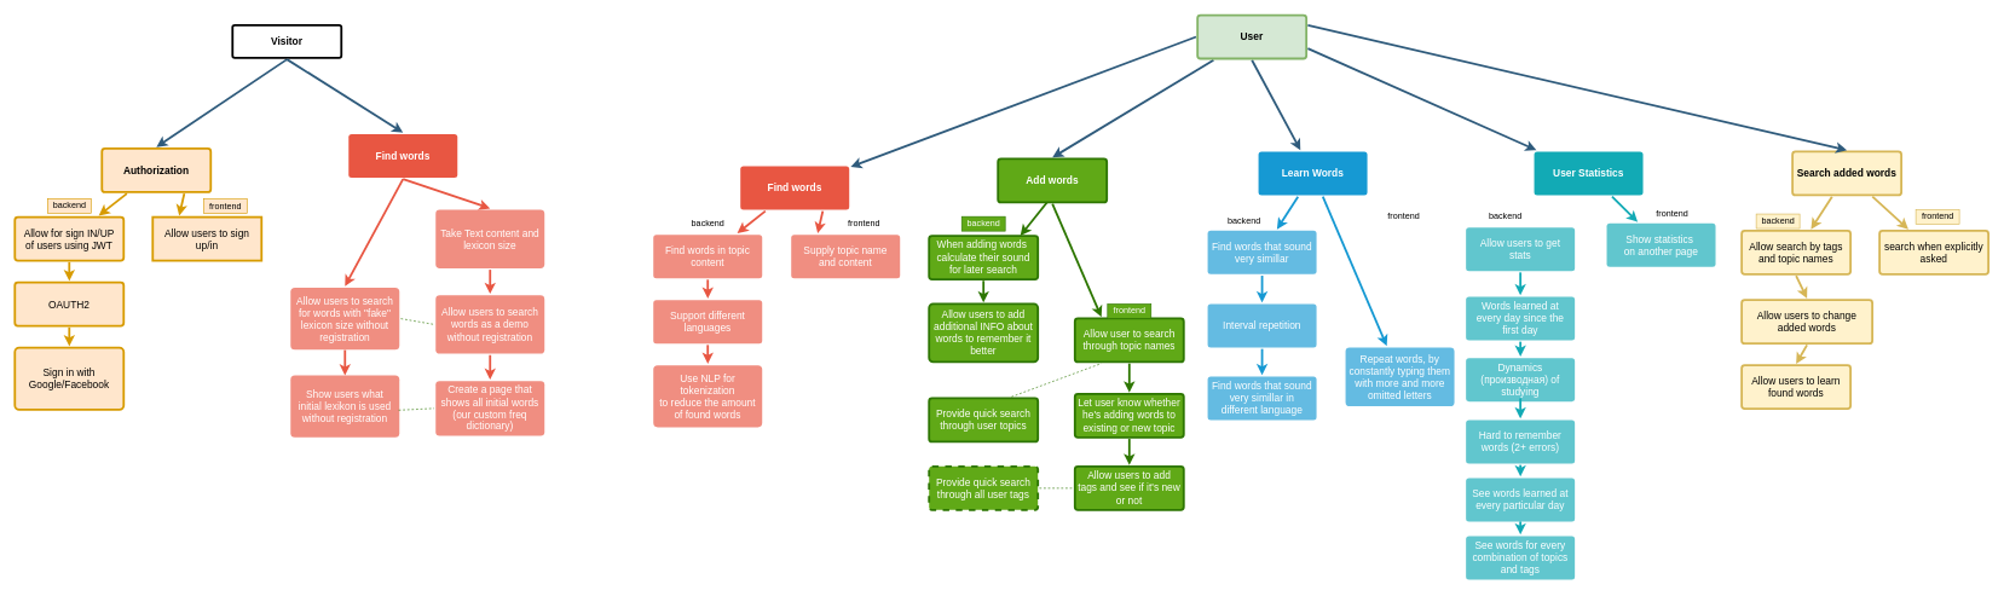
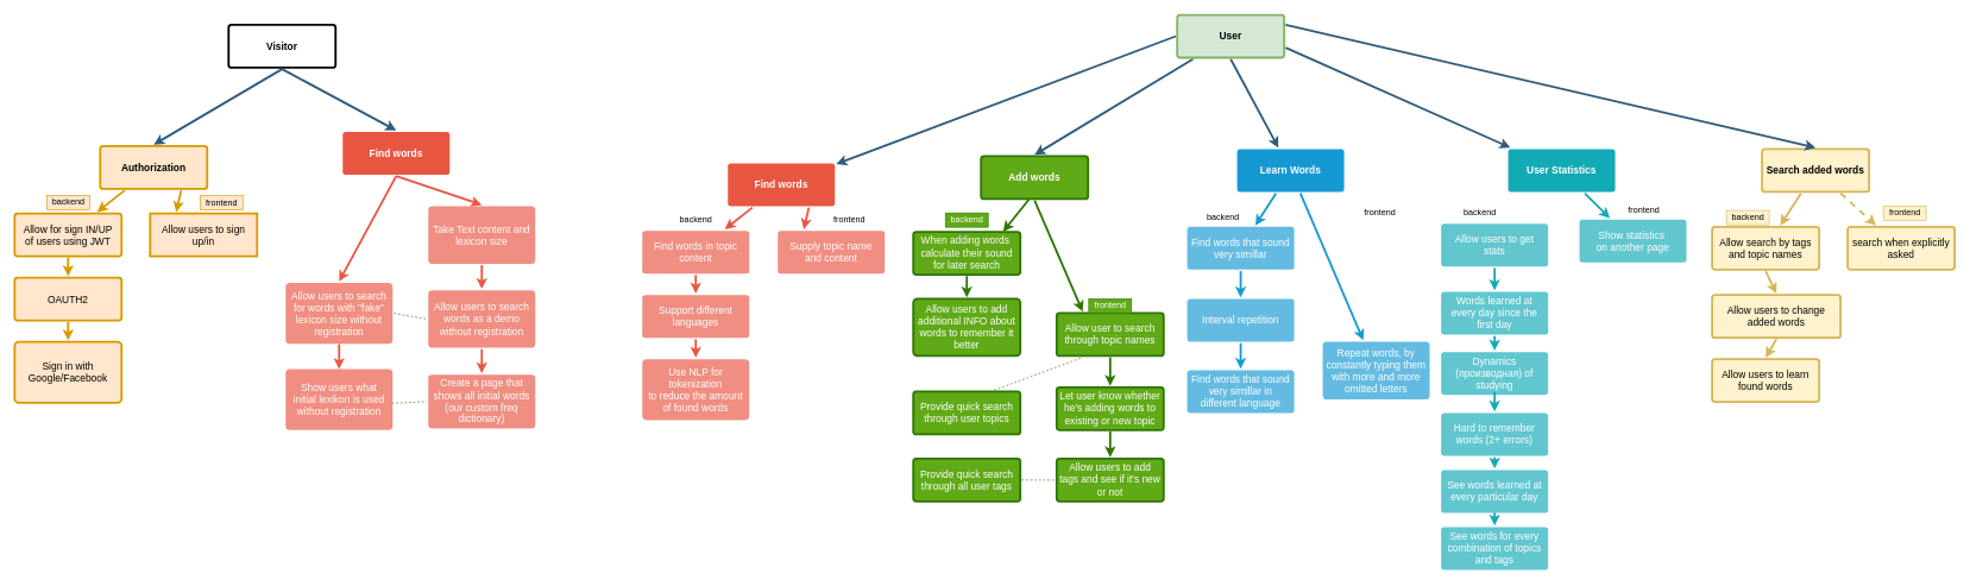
- <mxCell id="94" value="Visitor" style="rounded=1;whiteSpace=wrap;html=1;shadow=0;labelBackgroundColor=none;strokeWidth=3;fontFamily=Helvetica;fontSize=14;align=center;spacing=5;fontStyle=1;arcSize=7;perimeterSpacing=2;" vertex="1" parent="1"><mxGeometry x="320" y="34" width="150" height="45" as="geometry" /></mxCell>
+ <mxCell id="94" value="Visitor" style="rounded=1;whiteSpace=wrap;html=1;shadow=0;labelBackgroundColor=none;strokeWidth=3;fontFamily=Helvetica;fontSize=14;align=center;spacing=5;fontStyle=1;arcSize=7;perimeterSpacing=2;" vertex="1" parent="1"><mxGeometry x="320" y="34" width="150" height="60" as="geometry" /></mxCell>
- <mxCell id="45" value="" style="edgeStyle=none;rounded=0;jumpStyle=none;html=1;shadow=0;labelBackgroundColor=none;startArrow=none;startFill=0;endArrow=classic;endFill=1;jettySize=auto;orthogonalLoop=1;strokeColor=#d6b656;strokeWidth=3;fontFamily=Helvetica;fontSize=14;fontColor=#FFFFFF;spacing=5;fillColor=#fff2cc;" parent="1" source="46" target="47" edge="1"><mxGeometry relative="1" as="geometry" /></mxCell>
+ <mxCell id="45" value="" style="edgeStyle=none;rounded=0;jumpStyle=none;html=1;shadow=0;labelBackgroundColor=none;startArrow=none;startFill=0;endArrow=classic;endFill=1;jettySize=auto;orthogonalLoop=1;strokeColor=#d6b656;strokeWidth=3;fontFamily=Helvetica;fontSize=14;fontColor=#FFFFFF;spacing=5;fillColor=#fff2cc;dashed=1;" parent="1" source="46" target="47" edge="1"><mxGeometry relative="1" as="geometry" /></mxCell>
- <mxCell id="66" value="Provide quick search through all user tags" style="rounded=1;whiteSpace=wrap;html=1;shadow=0;labelBackgroundColor=none;strokeColor=#2D7600;strokeWidth=3;fillColor=#60a917;fontFamily=Helvetica;fontSize=14;align=center;spacing=5;fontStyle=0;arcSize=7;perimeterSpacing=2;fontColor=#ffffff;dashed=1;" parent="1" vertex="1"><mxGeometry x="1280" y="642.25" width="150" height="60" as="geometry" /></mxCell>
+ <mxCell id="66" value="Provide quick search through all user tags" style="rounded=1;whiteSpace=wrap;html=1;shadow=0;labelBackgroundColor=none;strokeColor=#2D7600;strokeWidth=3;fillColor=#60a917;fontFamily=Helvetica;fontSize=14;align=center;spacing=5;fontStyle=0;arcSize=7;perimeterSpacing=2;fontColor=#ffffff;" parent="1" vertex="1"><mxGeometry x="1280" y="642.25" width="150" height="60" as="geometry" /></mxCell>
